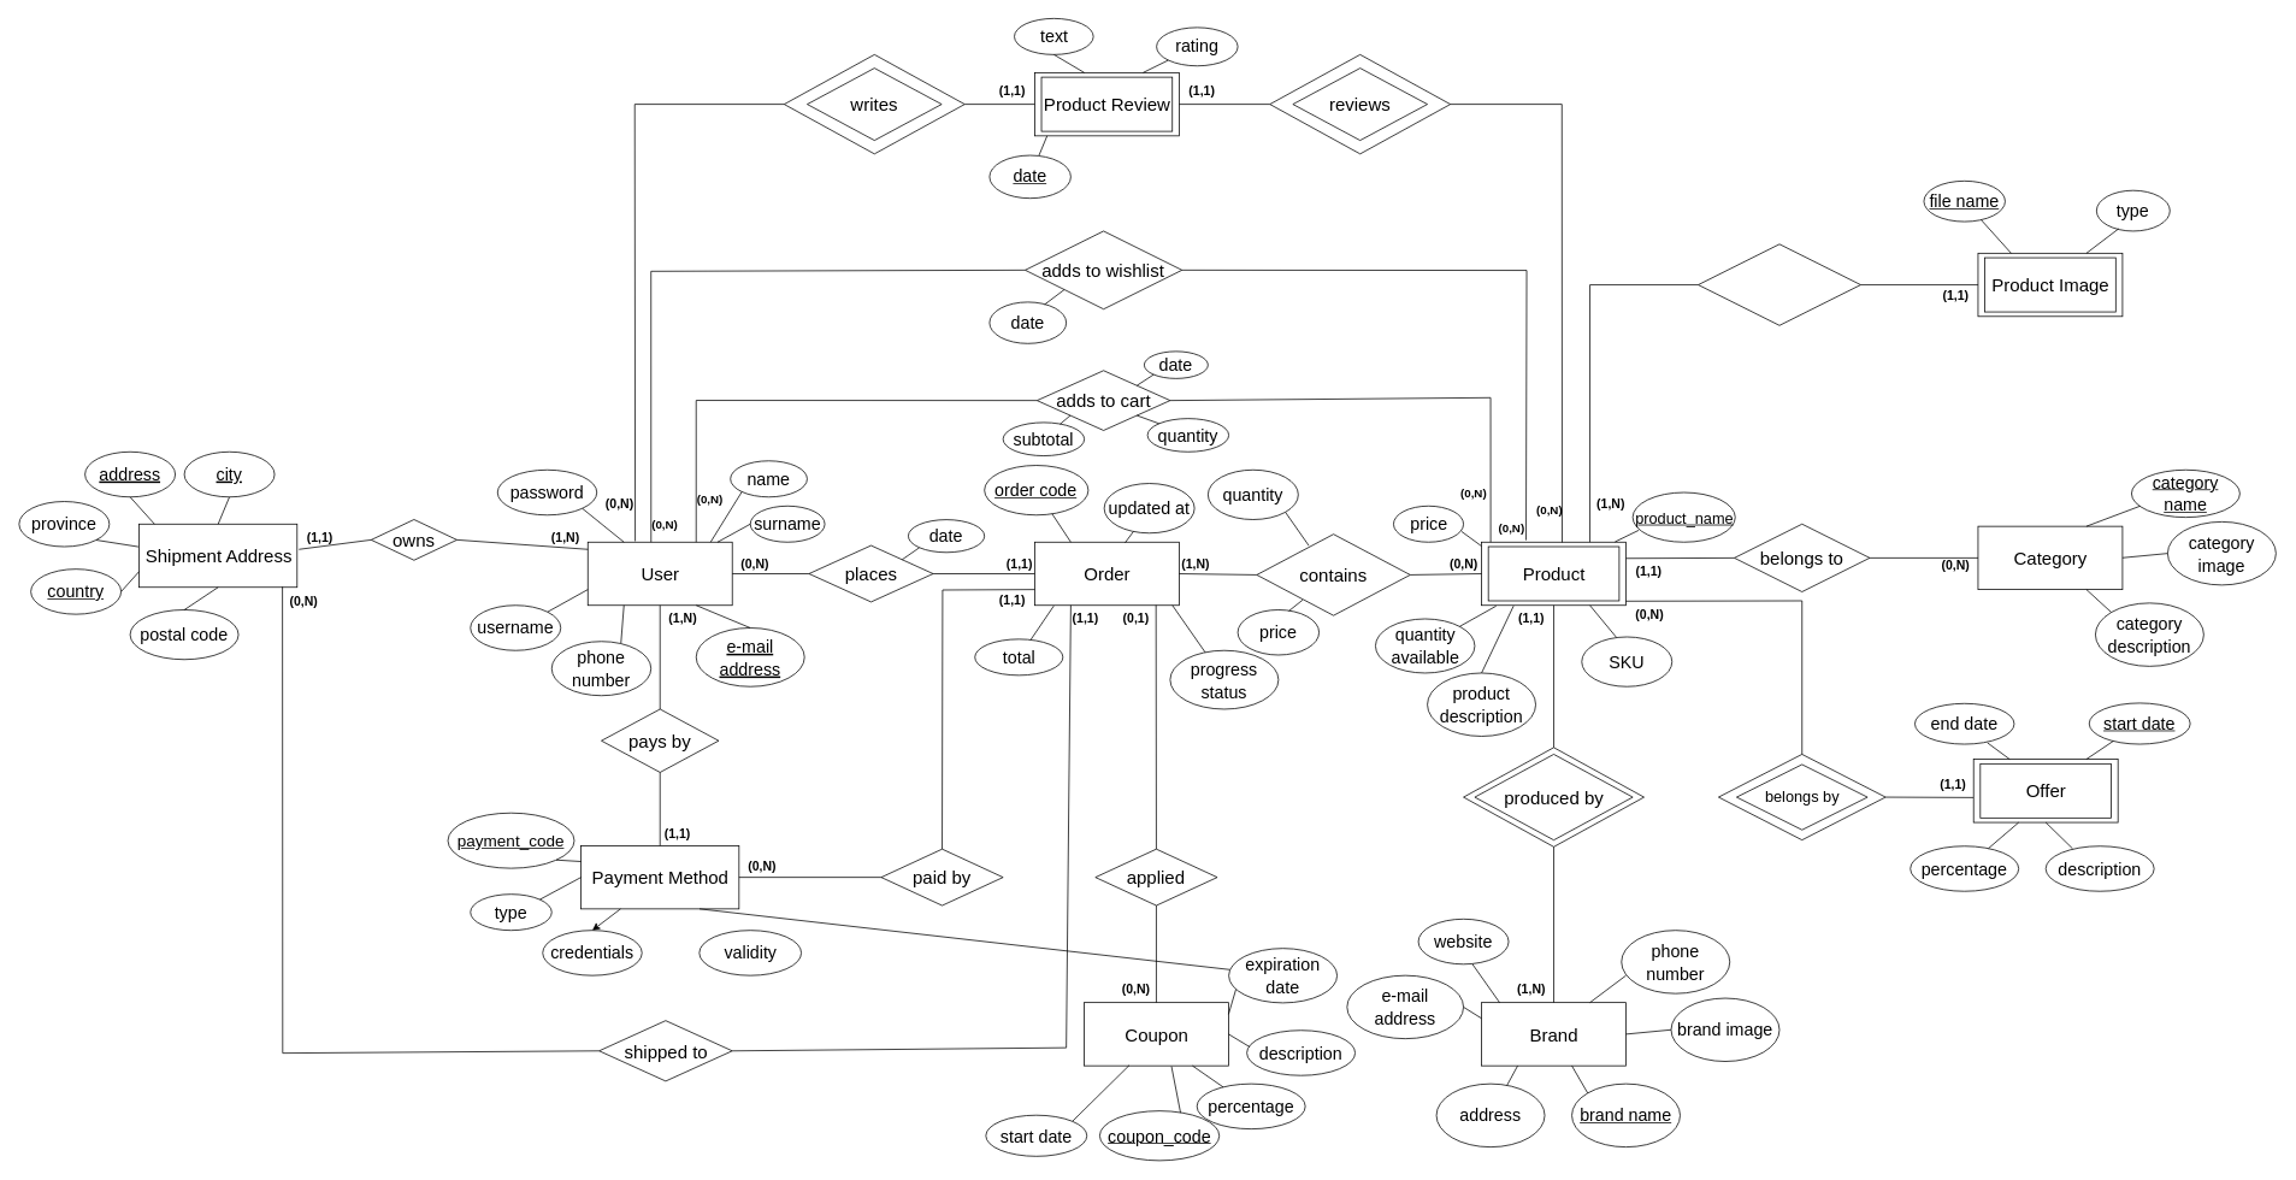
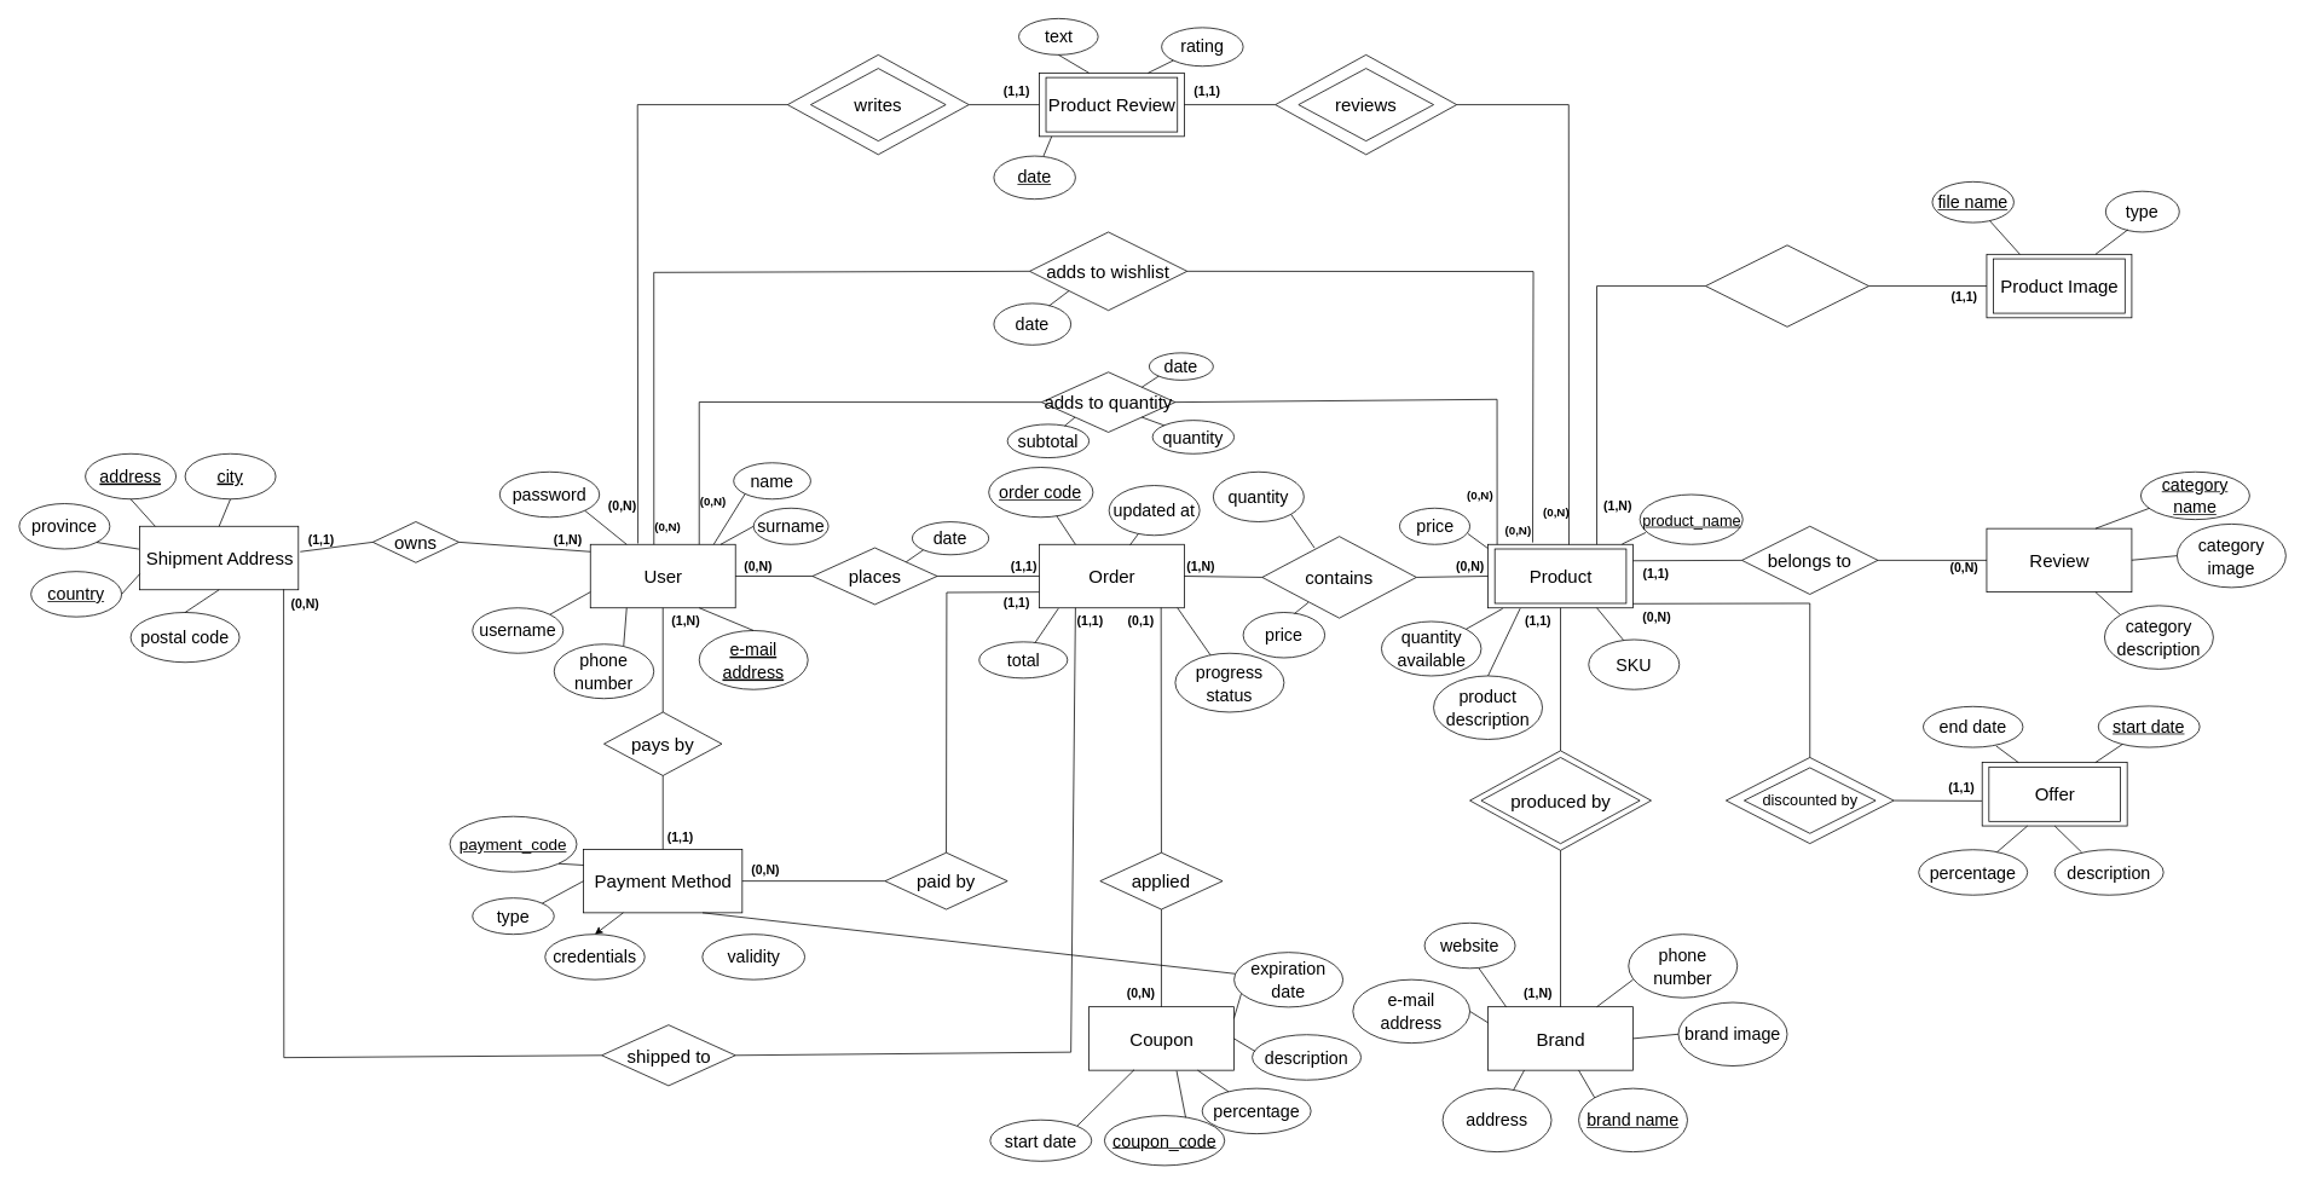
- <mxCell id="185" value="&lt;span style=&quot;font-size: 20px;&quot;&gt;adds to cart&lt;/span&gt;" style="shape=rhombus;perimeter=rhombusPerimeter;whiteSpace=wrap;html=1;align=center;" parent="1" vertex="1"><mxGeometry x="1147.6" y="410" width="147.44" height="66.25" as="geometry" /></mxCell>
+ <mxCell id="185" value="&lt;span style=&quot;font-size: 20px;&quot;&gt;adds to quantity&lt;/span&gt;" style="shape=rhombus;perimeter=rhombusPerimeter;whiteSpace=wrap;html=1;align=center;" parent="1" vertex="1"><mxGeometry x="1147.6" y="410" width="147.44" height="66.25" as="geometry" /></mxCell>
- <mxCell id="9" value="&lt;font style=&quot;font-size: 20px;&quot;&gt;Category&lt;/font&gt;" style="html=1;dashed=0;whitespace=wrap;" parent="1" vertex="1"><mxGeometry x="2190" y="582.5" width="160" height="70" as="geometry" /></mxCell>
+ <mxCell id="9" value="&lt;font style=&quot;font-size: 20px;&quot;&gt;Review&lt;/font&gt;" style="html=1;dashed=0;whitespace=wrap;" parent="1" vertex="1"><mxGeometry x="2190" y="582.5" width="160" height="70" as="geometry" /></mxCell>
- <mxCell id="174" value="&lt;font style=&quot;font-size: 17px;&quot;&gt;belongs by&lt;/font&gt;" style="shape=rhombus;perimeter=rhombusPerimeter;whiteSpace=wrap;html=1;align=center;" parent="1" vertex="1"><mxGeometry x="1922.5" y="846.3" width="145" height="72.41" as="geometry" /></mxCell>
+ <mxCell id="174" value="&lt;font style=&quot;font-size: 17px;&quot;&gt;discounted by&lt;/font&gt;" style="shape=rhombus;perimeter=rhombusPerimeter;whiteSpace=wrap;html=1;align=center;" parent="1" vertex="1"><mxGeometry x="1922.5" y="846.3" width="145" height="72.41" as="geometry" /></mxCell>
